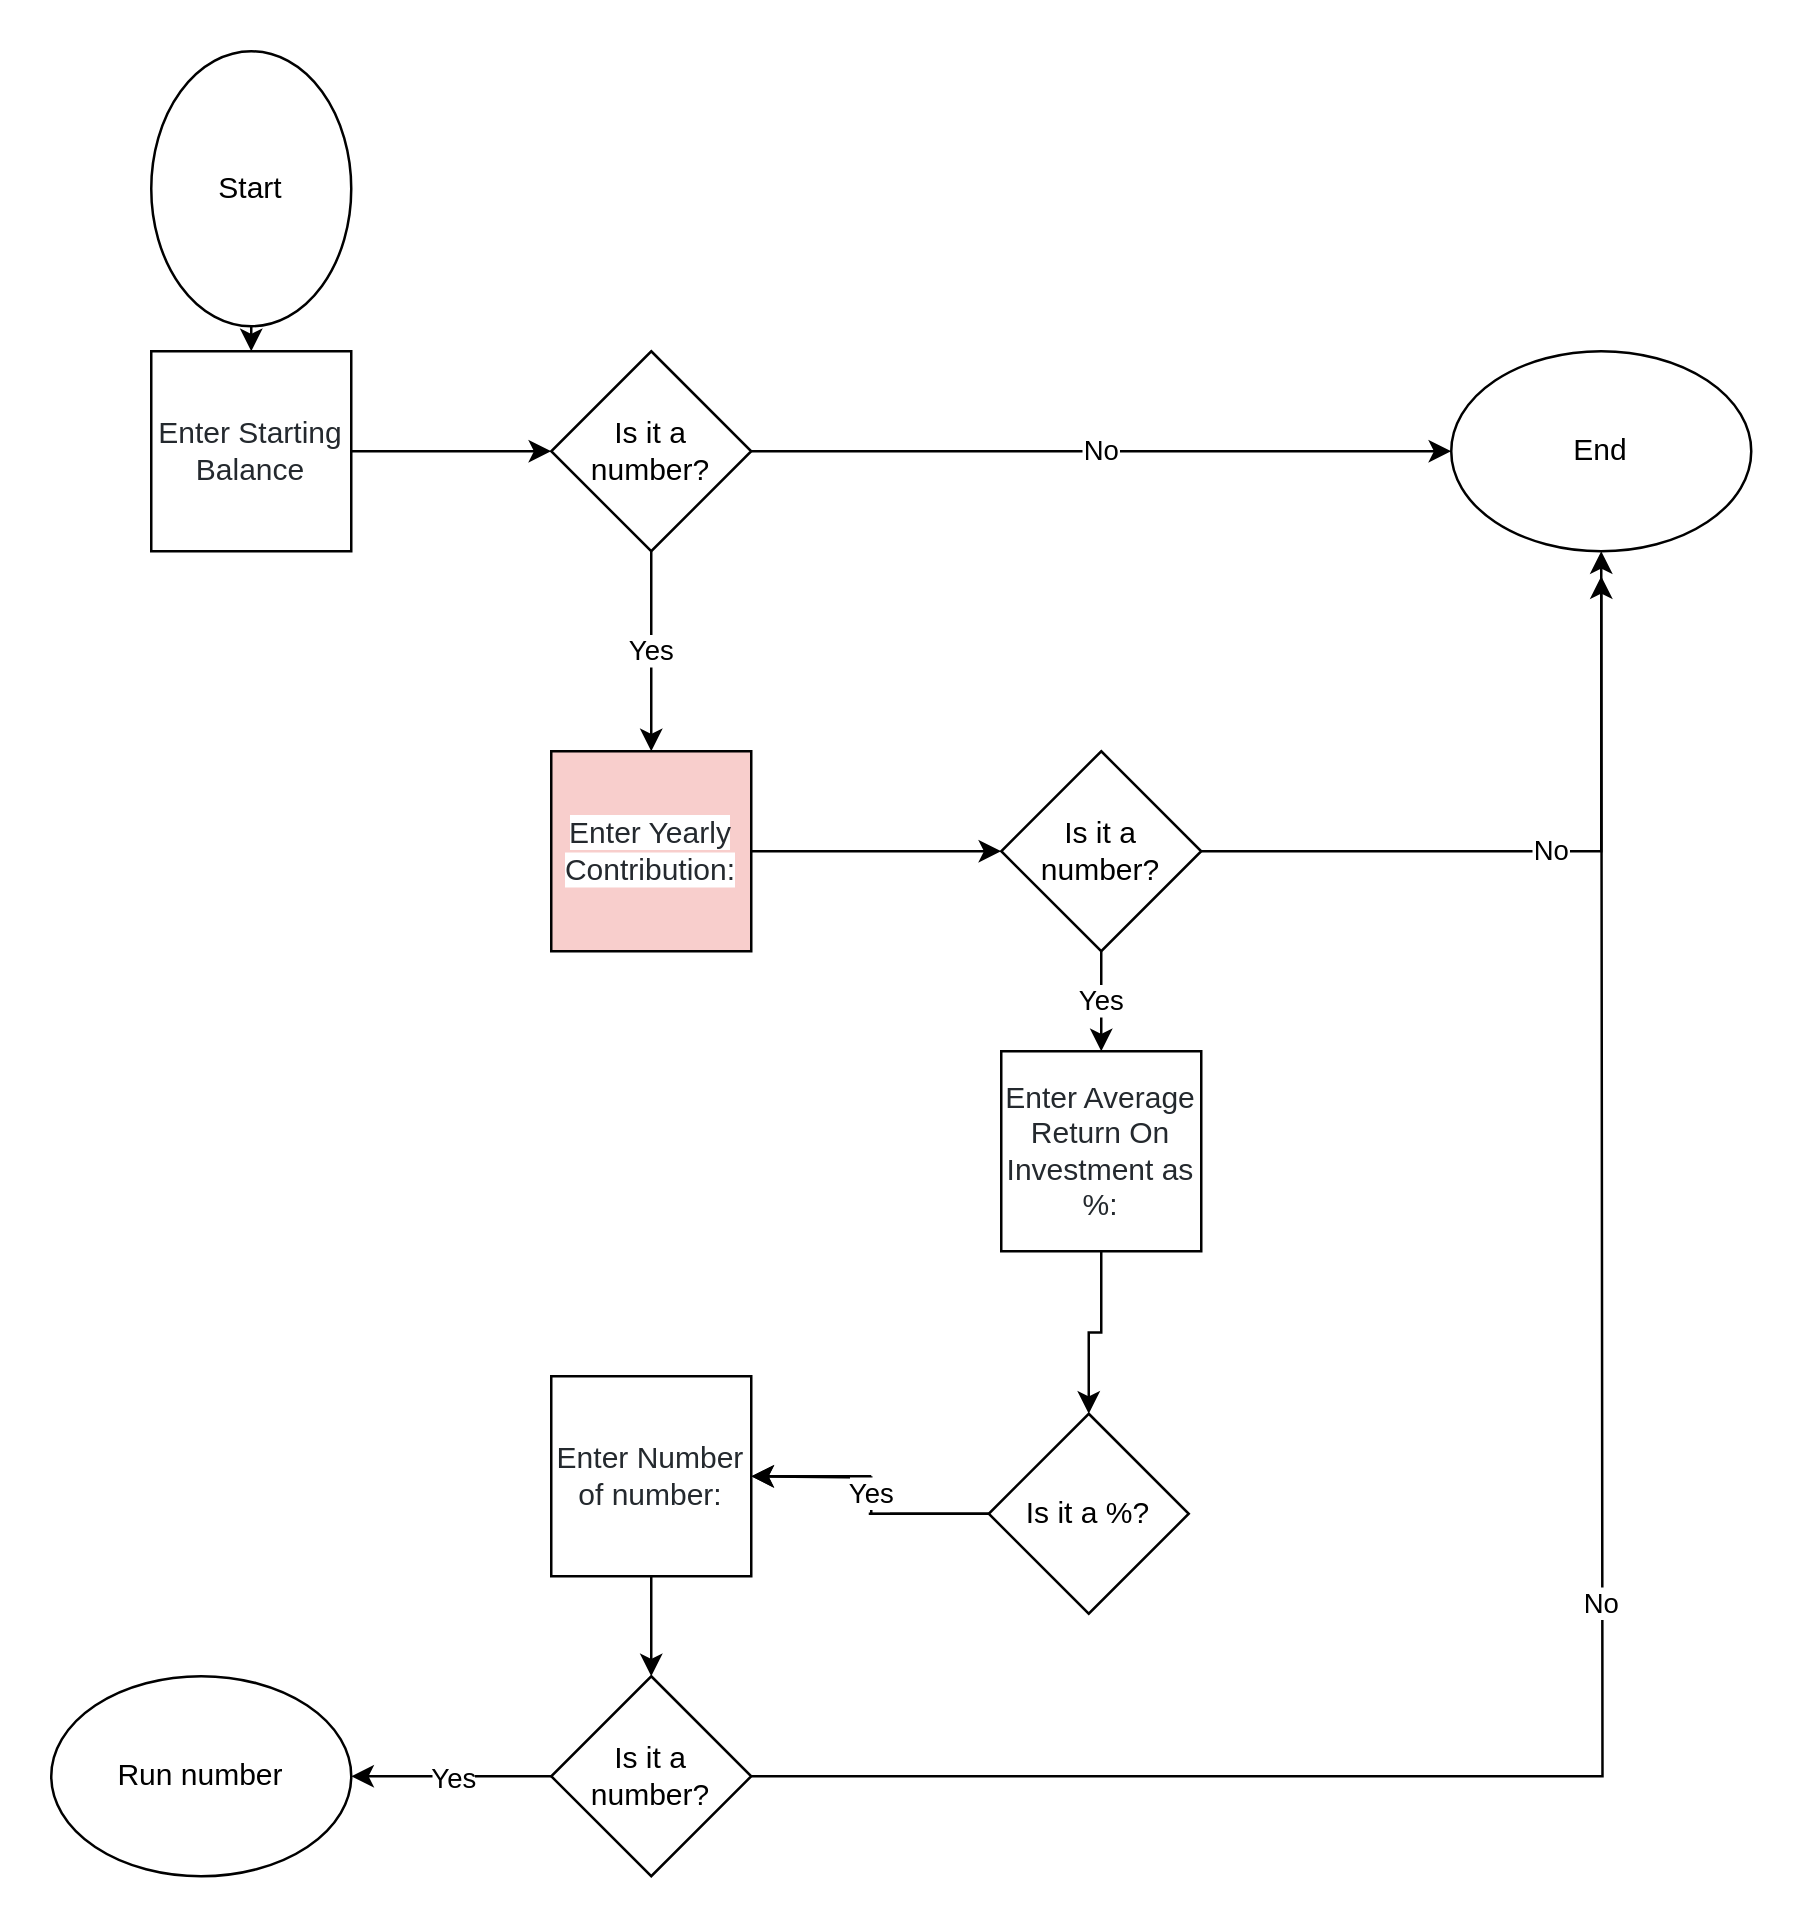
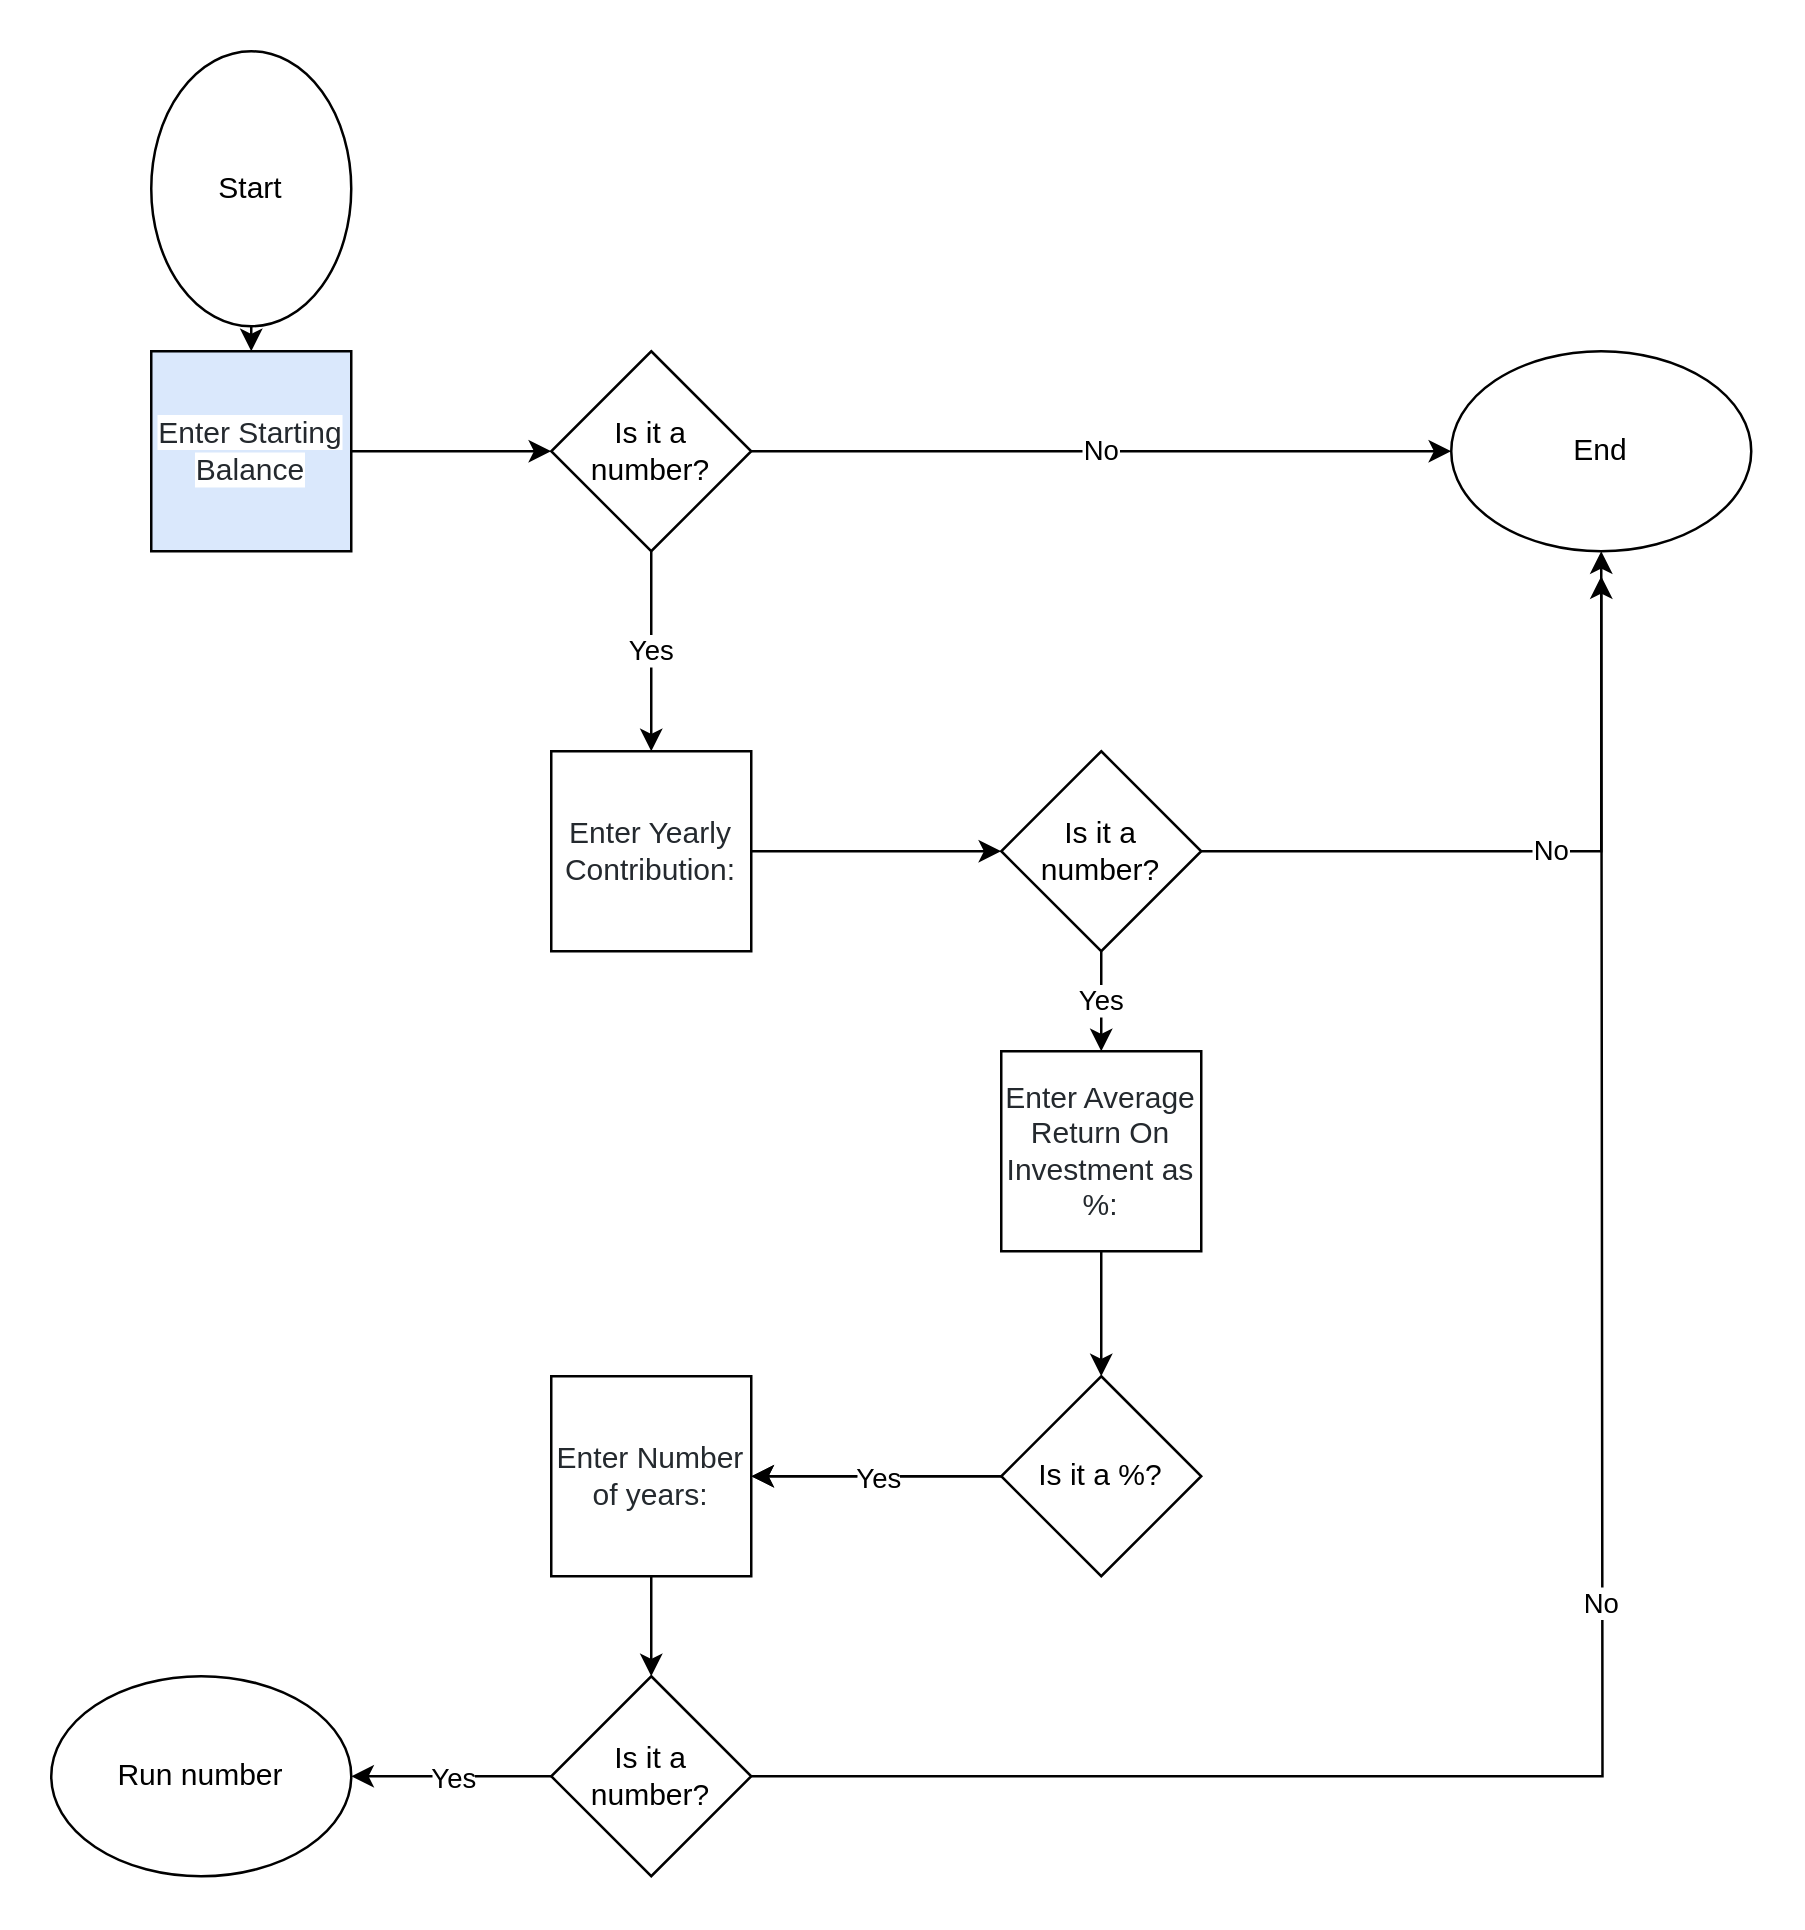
- <mxCell id="6" value="&lt;span style=&quot;color: rgb(36 , 41 , 46) ; font-family: , &amp;#34;consolas&amp;#34; , &amp;#34;liberation mono&amp;#34; , &amp;#34;menlo&amp;#34; , monospace ; background-color: rgb(255 , 255 , 255)&quot;&gt;Enter Starting Balance&lt;/span&gt;" style="whiteSpace=wrap;html=1;aspect=fixed;" vertex="1" parent="1"><mxGeometry x="60" y="140" width="80" height="80" as="geometry" /></mxCell>
+ <mxCell id="6" value="&lt;span style=&quot;color: rgb(36 , 41 , 46) ; font-family: , &amp;#34;consolas&amp;#34; , &amp;#34;liberation mono&amp;#34; , &amp;#34;menlo&amp;#34; , monospace ; background-color: rgb(255 , 255 , 255)&quot;&gt;Enter Starting Balance&lt;/span&gt;" style="whiteSpace=wrap;html=1;aspect=fixed;fillColor=#dae8fc;" vertex="1" parent="1"><mxGeometry x="60" y="140" width="80" height="80" as="geometry" /></mxCell>
- <mxCell id="12" value="&lt;span style=&quot;color: rgb(36 , 41 , 46) ; font-family: , &amp;#34;consolas&amp;#34; , &amp;#34;liberation mono&amp;#34; , &amp;#34;menlo&amp;#34; , monospace ; background-color: rgb(255 , 255 , 255)&quot;&gt;Enter Yearly Contribution:&lt;/span&gt;" style="whiteSpace=wrap;html=1;aspect=fixed;fillColor=#f8cecc;" vertex="1" parent="1"><mxGeometry x="220" y="300" width="80" height="80" as="geometry" /></mxCell>
+ <mxCell id="12" value="&lt;span style=&quot;color: rgb(36 , 41 , 46) ; font-family: , &amp;#34;consolas&amp;#34; , &amp;#34;liberation mono&amp;#34; , &amp;#34;menlo&amp;#34; , monospace ; background-color: rgb(255 , 255 , 255)&quot;&gt;Enter Yearly Contribution:&lt;/span&gt;" style="whiteSpace=wrap;html=1;aspect=fixed;" vertex="1" parent="1"><mxGeometry x="220" y="300" width="80" height="80" as="geometry" /></mxCell>
- <mxCell id="22" value="&lt;span style=&quot;color: rgb(36 , 41 , 46) ; font-family: , &amp;#34;consolas&amp;#34; , &amp;#34;liberation mono&amp;#34; , &amp;#34;menlo&amp;#34; , monospace ; background-color: rgb(255 , 255 , 255)&quot;&gt;Enter Number of number:&lt;/span&gt;" style="whiteSpace=wrap;html=1;aspect=fixed;" vertex="1" parent="1"><mxGeometry x="220" y="550" width="80" height="80" as="geometry" /></mxCell>
+ <mxCell id="22" value="&lt;span style=&quot;color: rgb(36 , 41 , 46) ; font-family: , &amp;#34;consolas&amp;#34; , &amp;#34;liberation mono&amp;#34; , &amp;#34;menlo&amp;#34; , monospace ; background-color: rgb(255 , 255 , 255)&quot;&gt;Enter Number of years:&lt;/span&gt;" style="whiteSpace=wrap;html=1;aspect=fixed;" vertex="1" parent="1"><mxGeometry x="220" y="550" width="80" height="80" as="geometry" /></mxCell>
- <mxCell id="20" value="Is it a %?" style="rhombus;whiteSpace=wrap;html=1;" vertex="1" parent="1"><mxGeometry x="395" y="565" width="80" height="80" as="geometry" /></mxCell>
+ <mxCell id="20" value="Is it a %?" style="rhombus;whiteSpace=wrap;html=1;" vertex="1" parent="1"><mxGeometry x="400" y="550" width="80" height="80" as="geometry" /></mxCell>
